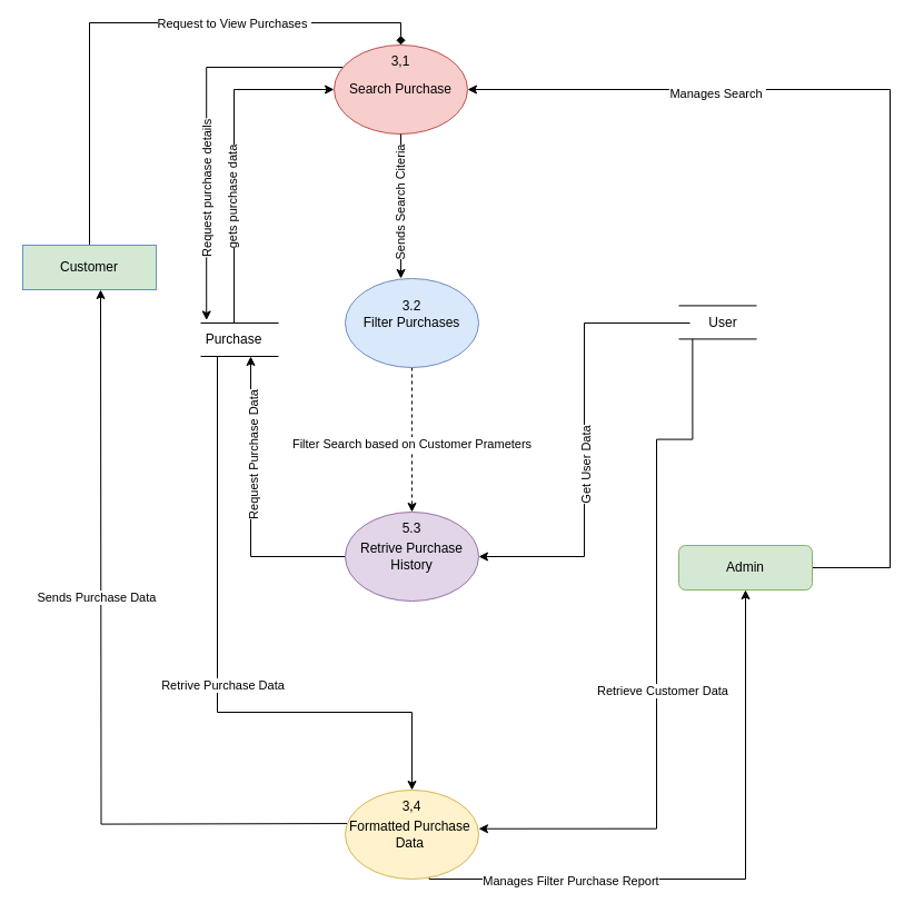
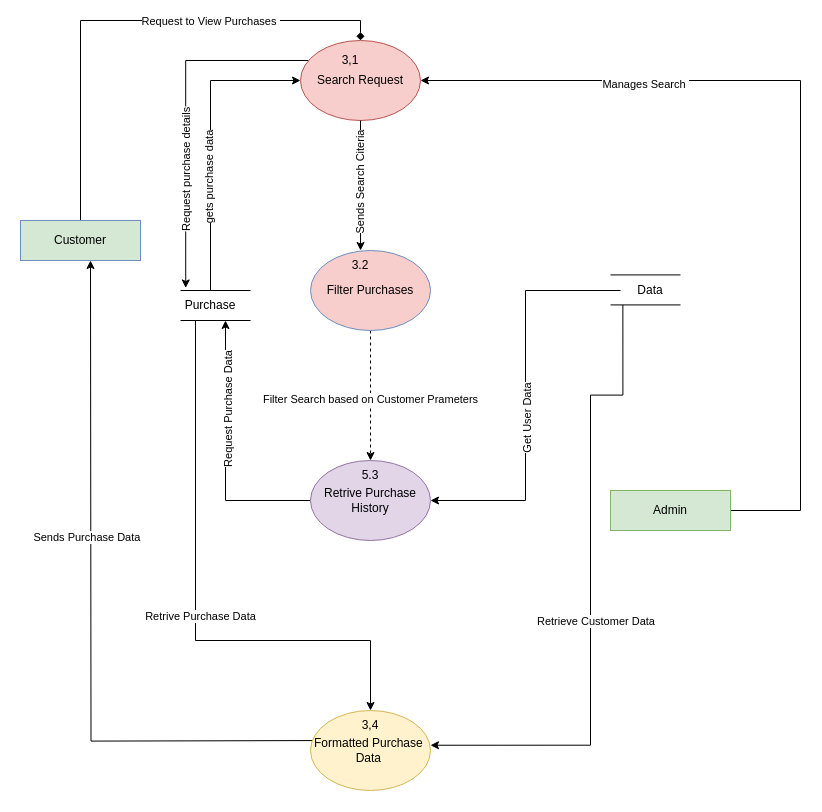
- <mxCell id="37" value="3,1" style="text;html=1;align=center;verticalAlign=middle;whiteSpace=wrap;rounded=0;" parent="1" vertex="1"><mxGeometry x="330" y="40" width="60" height="30" as="geometry" /></mxCell>
+ <mxCell id="37" value="3,1" style="text;html=1;align=center;verticalAlign=middle;whiteSpace=wrap;rounded=0;" parent="1" vertex="1"><mxGeometry x="320" y="45" width="60" height="30" as="geometry" /></mxCell>
- <mxCell id="4" value="Search Purchase" style="ellipse;whiteSpace=wrap;html=1;fillColor=#f8cecc;strokeColor=#b85450;" parent="1" vertex="1"><mxGeometry x="300" y="40" width="120" height="80" as="geometry" /></mxCell>
+ <mxCell id="4" value="Search Request" style="ellipse;whiteSpace=wrap;html=1;fillColor=#f8cecc;strokeColor=#b85450;" parent="1" vertex="1"><mxGeometry x="300" y="40" width="120" height="80" as="geometry" /></mxCell>
- <mxCell id="38" value="3.2" style="text;html=1;align=center;verticalAlign=middle;whiteSpace=wrap;rounded=0;" parent="1" vertex="1"><mxGeometry x="340" y="260" width="60" height="30" as="geometry" /></mxCell>
+ <mxCell id="38" value="3.2" style="text;html=1;align=center;verticalAlign=middle;whiteSpace=wrap;rounded=0;" parent="1" vertex="1"><mxGeometry x="330" y="250" width="60" height="30" as="geometry" /></mxCell>
- <mxCell id="13" value="Filter Purchases" style="ellipse;whiteSpace=wrap;html=1;fillColor=#dae8fc;strokeColor=#6c8ebf;" parent="1" vertex="1"><mxGeometry x="310" y="250" width="120" height="80" as="geometry" /></mxCell>
+ <mxCell id="13" value="Filter Purchases" style="ellipse;whiteSpace=wrap;html=1;fillColor=#f8cecc;strokeColor=#6c8ebf;" parent="1" vertex="1"><mxGeometry x="310" y="250" width="120" height="80" as="geometry" /></mxCell>
- <mxCell id="34" value="User" style="text;html=1;align=center;verticalAlign=middle;whiteSpace=wrap;rounded=0;" parent="1" vertex="1"><mxGeometry x="620" y="275" width="60" height="30" as="geometry" /></mxCell>
+ <mxCell id="34" value="Data" style="text;html=1;align=center;verticalAlign=middle;whiteSpace=wrap;rounded=0;" parent="1" vertex="1"><mxGeometry x="620" y="275" width="60" height="30" as="geometry" /></mxCell>
- <mxCell id="10" value="Admin" style="whiteSpace=wrap;html=1;fillColor=#d5e8d4;strokeColor=#82b366;rounded=1;" parent="1" vertex="1"><mxGeometry x="610" y="490" width="120" height="40" as="geometry" /></mxCell>
+ <mxCell id="10" value="Admin" style="rounded=0;whiteSpace=wrap;html=1;fillColor=#d5e8d4;strokeColor=#82b366;" parent="1" vertex="1"><mxGeometry x="610" y="490" width="120" height="40" as="geometry" /></mxCell>
- <mxCell id="20" style="edgeStyle=orthogonalEdgeStyle;rounded=0;orthogonalLoop=1;jettySize=auto;html=1;entryX=0.5;entryY=1;entryDx=0;entryDy=0;exitX=0.63;exitY=0.964;exitDx=0;exitDy=0;exitPerimeter=0;" parent="1" source="22" target="10" edge="1"><mxGeometry relative="1" as="geometry"><mxPoint x="390" y="810" as="sourcePoint" /><Array as="points"><mxPoint x="386" y="790" /><mxPoint x="670" y="790" /></Array></mxGeometry></mxCell>
- <mxCell id="21" value="Manages Filter Purchase Report" style="edgeLabel;html=1;align=center;verticalAlign=middle;resizable=0;points=[];" parent="20" vertex="1" connectable="0"><mxGeometry x="-0.526" y="-1" relative="1" as="geometry"><mxPoint as="offset" /></mxGeometry></mxCell>
